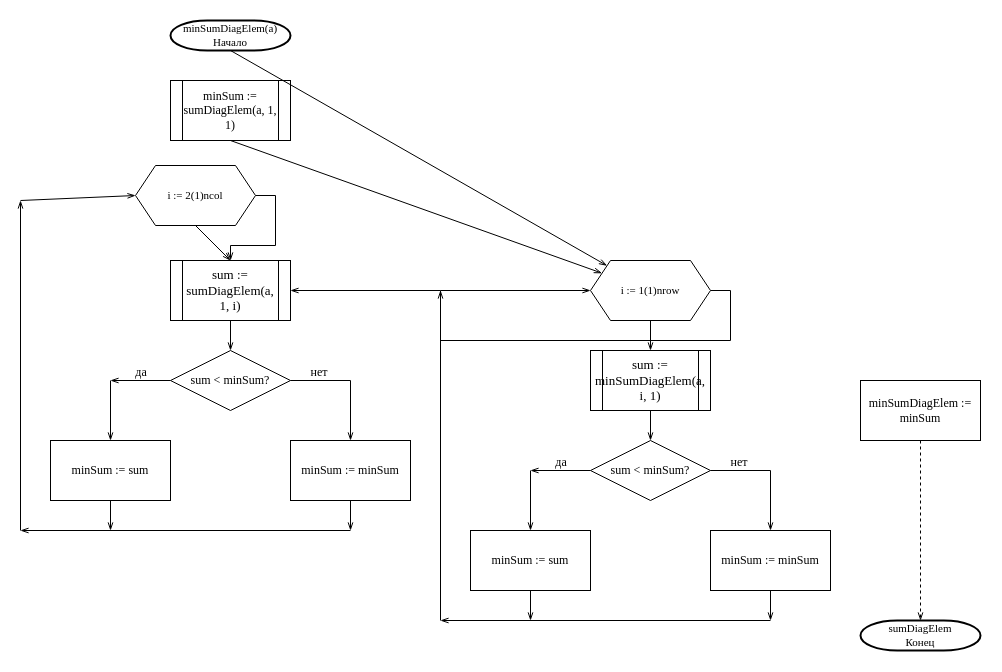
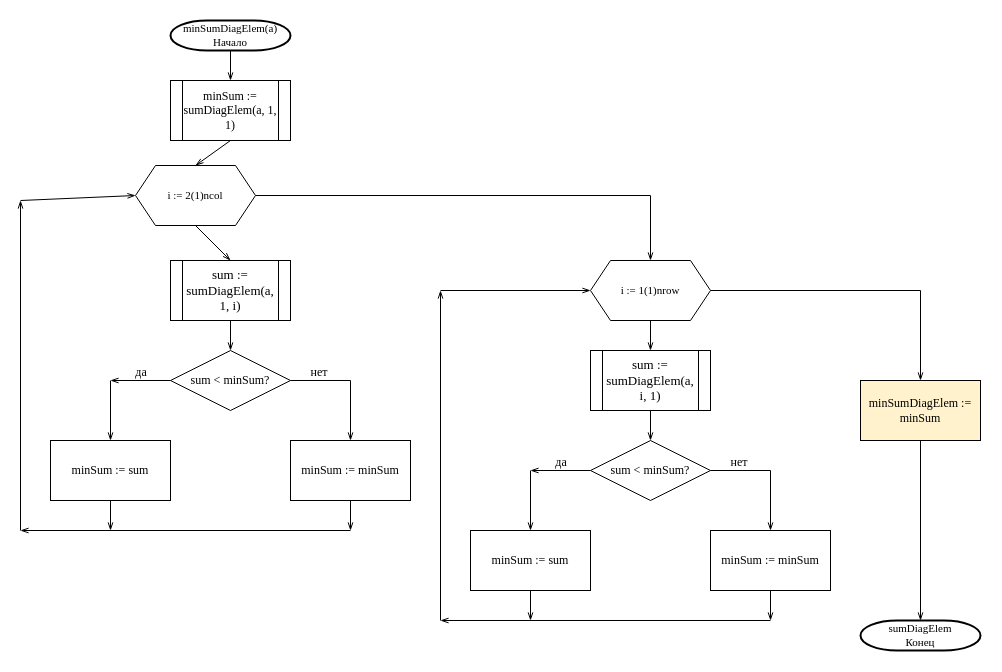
- <mxCell id="5" value="" style="endArrow=openThin;html=1;fontFamily=Times New Roman;fontSize=14;endFill=0;exitX=0.5;exitY=1;exitDx=0;exitDy=0;exitPerimeter=0;" parent="1" source="2" target="26" edge="1"><mxGeometry width="50" height="50" relative="1" as="geometry"><mxPoint x="260" y="220" as="sourcePoint" /><mxPoint x="310" y="170" as="targetPoint" /></mxGeometry></mxCell>
+ <mxCell id="5" value="" style="endArrow=openThin;html=1;fontFamily=Times New Roman;fontSize=14;endFill=0;entryX=0.5;entryY=0;entryDx=0;entryDy=0;exitX=0.5;exitY=1;exitDx=0;exitDy=0;exitPerimeter=0;" parent="1" source="2" target="4" edge="1"><mxGeometry width="50" height="50" relative="1" as="geometry"><mxPoint x="260" y="220" as="sourcePoint" /><mxPoint x="310" y="170" as="targetPoint" /></mxGeometry></mxCell>
- <mxCell id="11" value="" style="endArrow=openThin;html=1;fontFamily=Times New Roman;fontSize=14;endFill=0;exitX=0.5;exitY=1;exitDx=0;exitDy=0;" parent="1" source="4" target="26" edge="1"><mxGeometry width="50" height="50" relative="1" as="geometry"><mxPoint x="320" y="190" as="sourcePoint" /><mxPoint x="370" y="140" as="targetPoint" /></mxGeometry></mxCell>
+ <mxCell id="11" value="" style="endArrow=openThin;html=1;fontFamily=Times New Roman;fontSize=14;endFill=0;entryX=0.5;entryY=0;entryDx=0;entryDy=0;exitX=0.5;exitY=1;exitDx=0;exitDy=0;" parent="1" source="4" target="7" edge="1"><mxGeometry width="50" height="50" relative="1" as="geometry"><mxPoint x="320" y="190" as="sourcePoint" /><mxPoint x="370" y="140" as="targetPoint" /></mxGeometry></mxCell>
- <mxCell id="6" style="edgeStyle=orthogonalEdgeStyle;rounded=0;orthogonalLoop=1;jettySize=auto;html=1;exitX=1;exitY=0.5;exitDx=0;exitDy=0;endArrow=openThin;endFill=0;fontFamily=Times New Roman;" parent="1" source="7" target="45" edge="1"><mxGeometry relative="1" as="geometry" /></mxCell>
+ <mxCell id="6" style="edgeStyle=orthogonalEdgeStyle;rounded=0;orthogonalLoop=1;jettySize=auto;html=1;exitX=1;exitY=0.5;exitDx=0;exitDy=0;entryX=0.5;entryY=0;entryDx=0;entryDy=0;endArrow=openThin;endFill=0;fontFamily=Times New Roman;" parent="1" source="7" target="26" edge="1"><mxGeometry relative="1" as="geometry" /></mxCell>
- <mxCell id="25" style="edgeStyle=orthogonalEdgeStyle;rounded=0;orthogonalLoop=1;jettySize=auto;html=1;exitX=1;exitY=0.5;exitDx=0;exitDy=0;endArrow=openThin;endFill=0;fontFamily=Times New Roman;" parent="1" source="26" target="45" edge="1"><mxGeometry relative="1" as="geometry" /></mxCell>
+ <mxCell id="25" style="edgeStyle=orthogonalEdgeStyle;rounded=0;orthogonalLoop=1;jettySize=auto;html=1;exitX=1;exitY=0.5;exitDx=0;exitDy=0;entryX=0.5;entryY=0;entryDx=0;entryDy=0;endArrow=openThin;endFill=0;fontFamily=Times New Roman;" parent="1" source="26" target="43" edge="1"><mxGeometry relative="1" as="geometry" /></mxCell>
- <mxCell id="46" value="&lt;font style=&quot;font-size: 13px&quot;&gt;sum := minSumDiagElem(a, i, 1)&lt;/font&gt;" style="shape=process;whiteSpace=wrap;html=1;backgroundOutline=1;fontFamily=Times New Roman;fontSize=13;" vertex="1" parent="1"><mxGeometry x="590" y="350" width="120" height="60" as="geometry" /></mxCell>
+ <mxCell id="46" value="&lt;font style=&quot;font-size: 13px&quot;&gt;sum := sumDiagElem(a, i, 1)&lt;/font&gt;" style="shape=process;whiteSpace=wrap;html=1;backgroundOutline=1;fontFamily=Times New Roman;fontSize=13;" vertex="1" parent="1"><mxGeometry x="590" y="350" width="120" height="60" as="geometry" /></mxCell>
- <mxCell id="43" value="minSumDiagElem := minSum" style="rounded=0;whiteSpace=wrap;html=1;fontFamily=Times New Roman;" parent="1" vertex="1"><mxGeometry x="860" y="380" width="120" height="60" as="geometry" /></mxCell>
+ <mxCell id="43" value="minSumDiagElem := minSum" style="rounded=0;whiteSpace=wrap;html=1;fontFamily=Times New Roman;fillColor=#fff2cc;" parent="1" vertex="1"><mxGeometry x="860" y="380" width="120" height="60" as="geometry" /></mxCell>
- <mxCell id="44" value="" style="endArrow=openThin;html=1;fontFamily=Times New Roman;fontSize=14;endFill=0;entryX=0.5;entryY=0;entryDx=0;entryDy=0;entryPerimeter=0;exitX=0.5;exitY=1;exitDx=0;exitDy=0;dashed=1;" parent="1" source="43" target="3" edge="1"><mxGeometry width="50" height="50" relative="1" as="geometry"><mxPoint x="620" y="610" as="sourcePoint" /><mxPoint x="670" y="560" as="targetPoint" /></mxGeometry></mxCell>
+ <mxCell id="44" value="" style="endArrow=openThin;html=1;fontFamily=Times New Roman;fontSize=14;endFill=0;entryX=0.5;entryY=0;entryDx=0;entryDy=0;entryPerimeter=0;exitX=0.5;exitY=1;exitDx=0;exitDy=0;" parent="1" source="43" target="3" edge="1"><mxGeometry width="50" height="50" relative="1" as="geometry"><mxPoint x="620" y="610" as="sourcePoint" /><mxPoint x="670" y="560" as="targetPoint" /></mxGeometry></mxCell>
